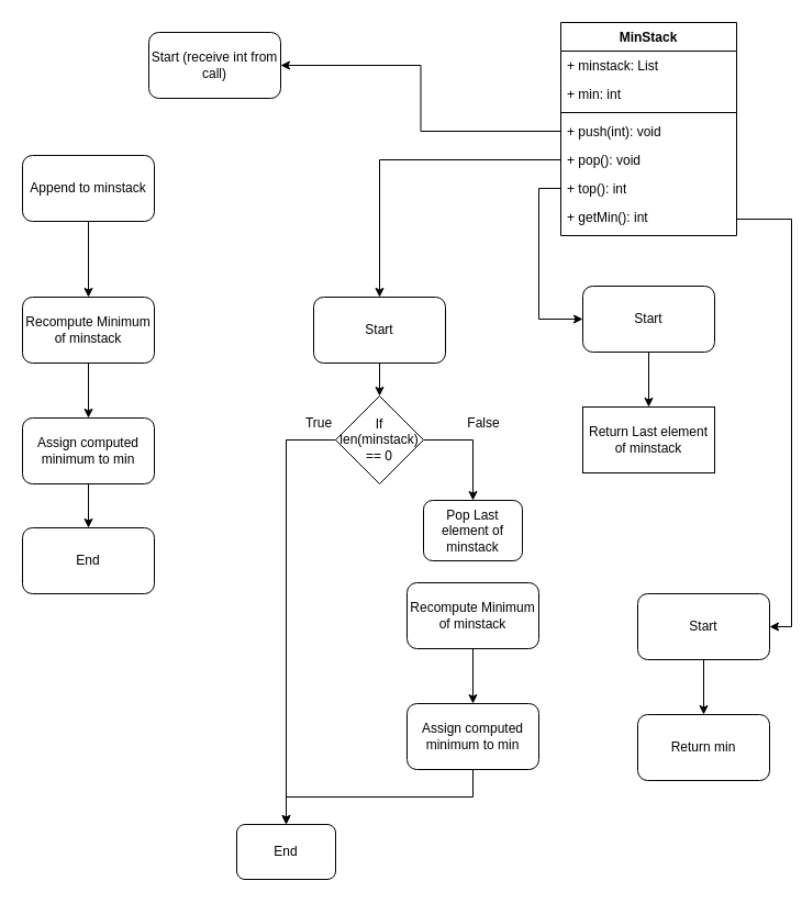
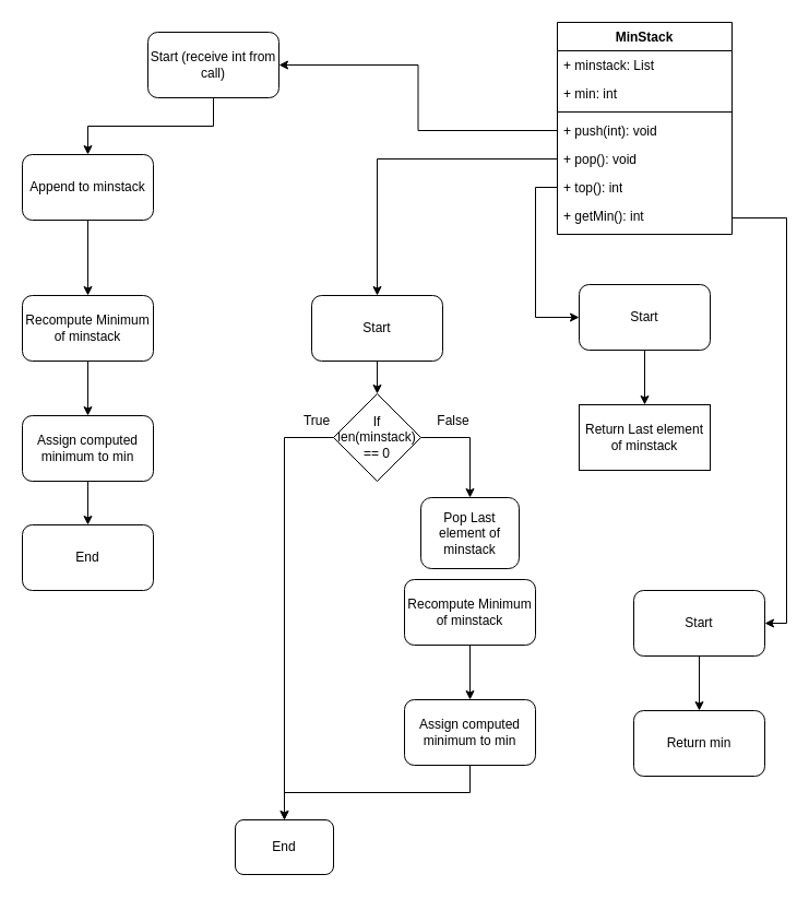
+ <mxCell id="10" style="edgeStyle=orthogonalEdgeStyle;rounded=0;orthogonalLoop=1;jettySize=auto;html=1;exitX=0.5;exitY=1;exitDx=0;exitDy=0;entryX=0.5;entryY=0;entryDx=0;entryDy=0;" edge="1" parent="1" source="11" target="14"><mxGeometry relative="1" as="geometry" /></mxCell>
- <mxCell id="33" value="False" style="text;html=1;align=center;verticalAlign=middle;whiteSpace=wrap;rounded=0;" vertex="1" parent="1"><mxGeometry x="410" y="370" width="60" height="30" as="geometry" /></mxCell>
+ <mxCell id="33" value="False" style="text;html=1;align=center;verticalAlign=middle;whiteSpace=wrap;rounded=0;" vertex="1" parent="1"><mxGeometry x="385" y="370" width="60" height="30" as="geometry" /></mxCell>
- <mxCell id="27" value="Pop Last element of minstack" style="rounded=1;whiteSpace=wrap;html=1;" vertex="1" parent="1"><mxGeometry x="385" y="455" width="90" height="55" as="geometry" /></mxCell>
+ <mxCell id="27" value="Pop Last element of minstack" style="rounded=1;whiteSpace=wrap;html=1;" vertex="1" parent="1"><mxGeometry x="385" y="455" width="90" height="65" as="geometry" /></mxCell>
